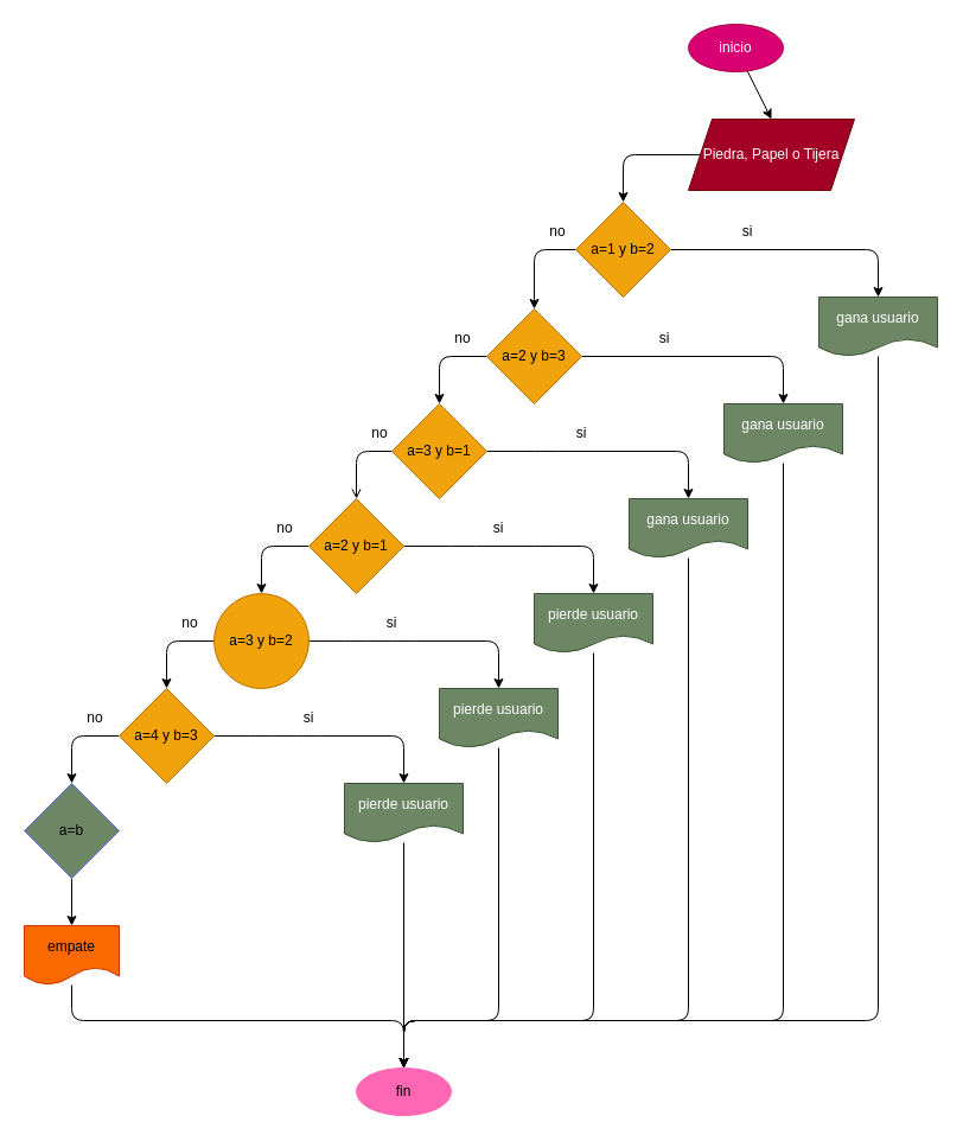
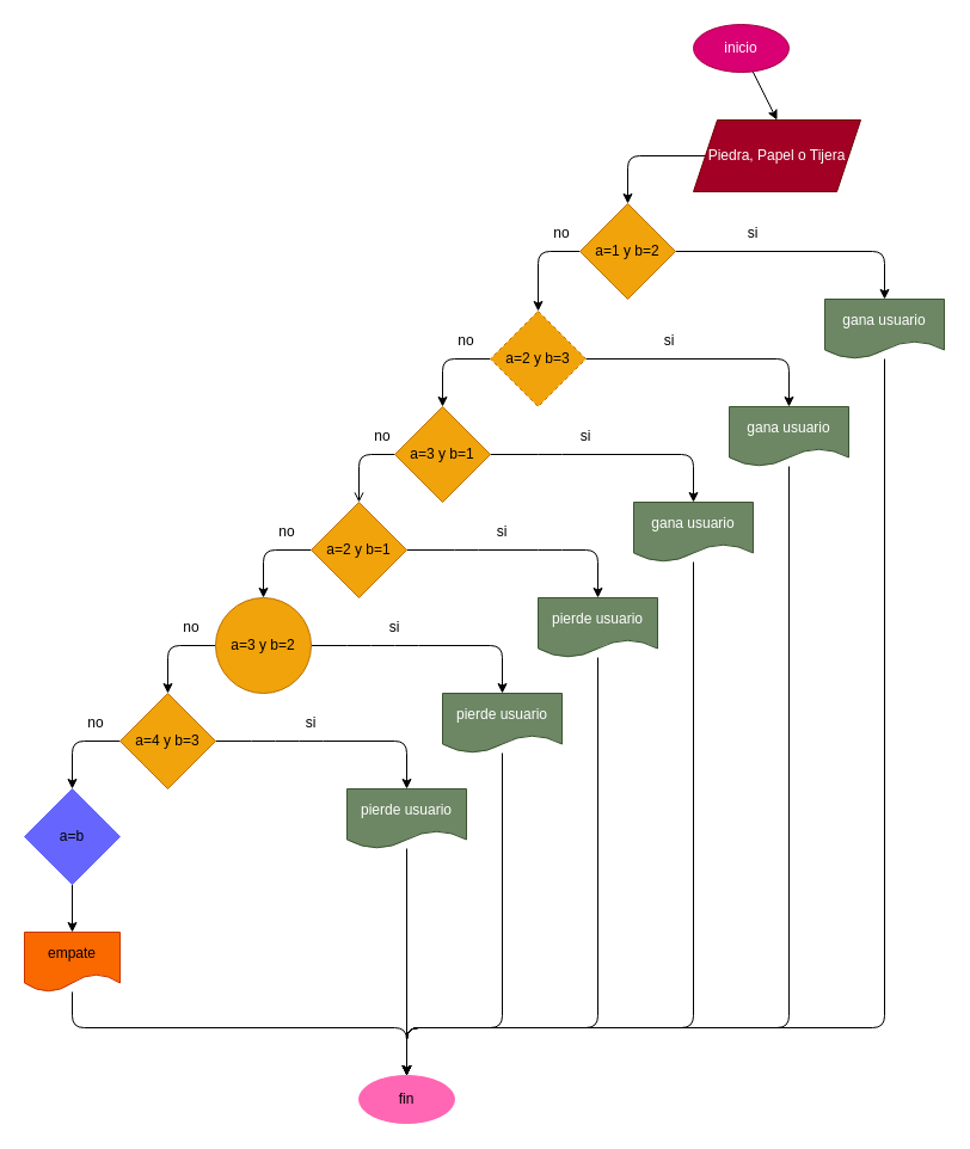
- <mxCell id="11" value="a=2 y b=3" style="rhombus;whiteSpace=wrap;html=1;fillColor=#f0a30a;strokeColor=#BD7000;fontColor=#000000;" vertex="1" parent="1"><mxGeometry x="410" y="260" width="80" height="80" as="geometry" /></mxCell>
+ <mxCell id="11" value="a=2 y b=3" style="rhombus;whiteSpace=wrap;html=1;fillColor=#f0a30a;strokeColor=#BD7000;fontColor=#000000;dashed=1;" vertex="1" parent="1"><mxGeometry x="410" y="260" width="80" height="80" as="geometry" /></mxCell>
- <mxCell id="25" value="a=b" style="rhombus;whiteSpace=wrap;html=1;fillColor=#6d8764;strokeColor=#6666FF;" vertex="1" parent="1"><mxGeometry y="660" width="80" height="80" as="geometry" x="20" /></mxCell>
+ <mxCell id="25" value="a=b" style="rhombus;whiteSpace=wrap;html=1;fillColor=#6666FF;strokeColor=#6666FF;" vertex="1" parent="1"><mxGeometry y="660" width="80" height="80" as="geometry" x="20" /></mxCell>
